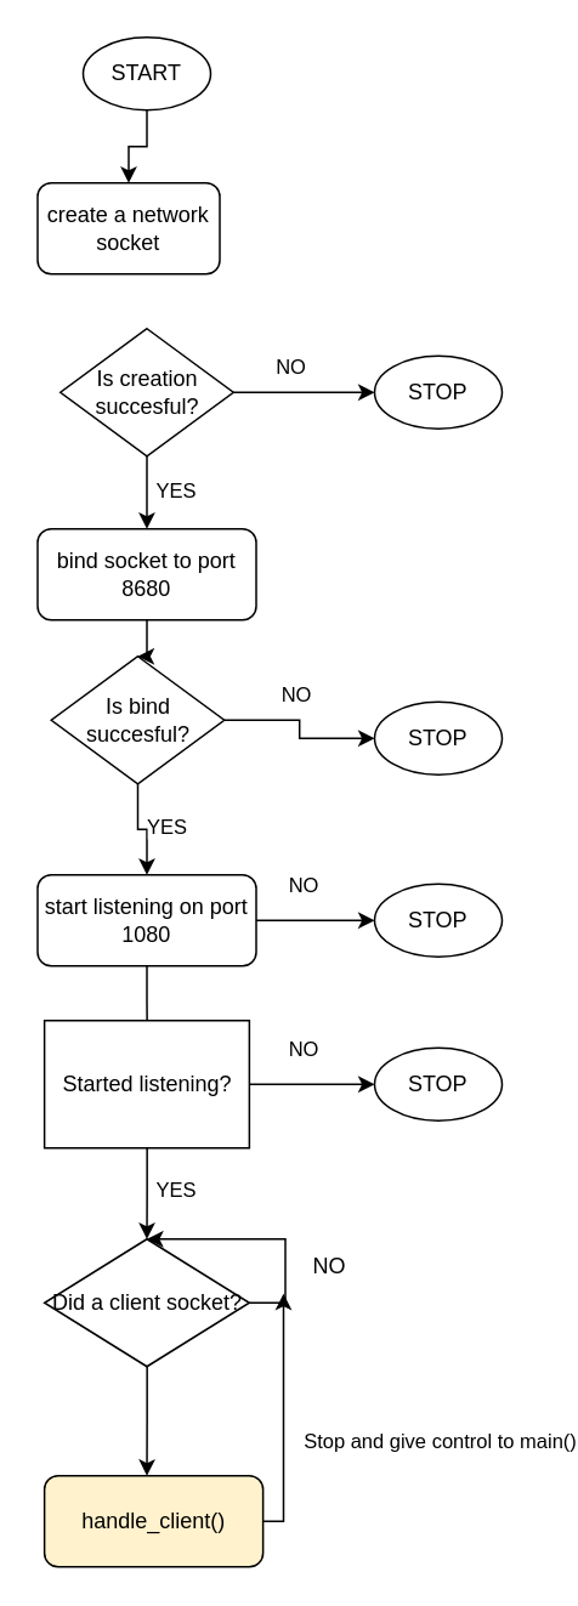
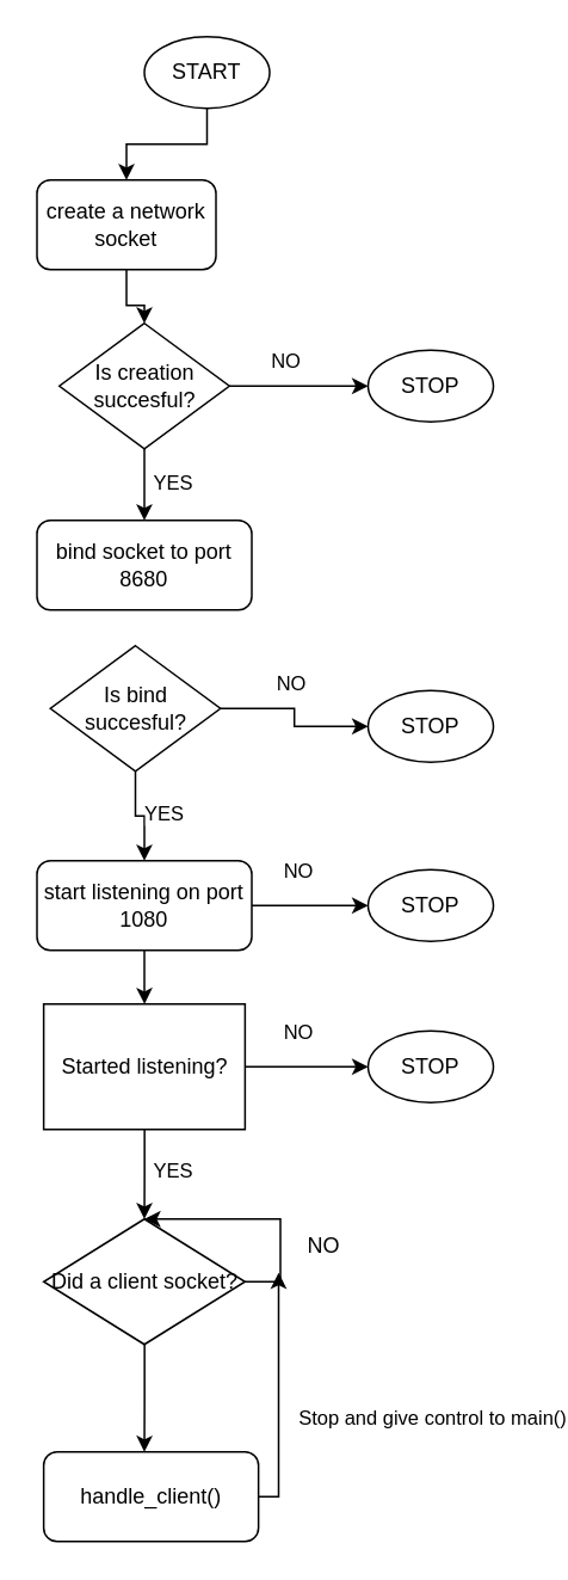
- <mxCell id="3" value="START" style="ellipse;whiteSpace=wrap;html=1;" vertex="1" parent="1"><mxGeometry x="45" y="20" width="70" height="40" as="geometry" /></mxCell>
+ <mxCell id="3" value="START" style="ellipse;whiteSpace=wrap;html=1;" vertex="1" parent="1"><mxGeometry x="80" y="20" width="70" height="40" as="geometry" /></mxCell>
+ <mxCell id="4" style="edgeStyle=orthogonalEdgeStyle;rounded=0;orthogonalLoop=1;jettySize=auto;html=1;" edge="1" parent="1" source="5" target="10"><mxGeometry relative="1" as="geometry" /></mxCell>
- <mxCell id="12" style="edgeStyle=orthogonalEdgeStyle;rounded=0;orthogonalLoop=1;jettySize=auto;html=1;" edge="1" parent="1" source="13" target="18"><mxGeometry relative="1" as="geometry" /></mxCell>
- <mxCell id="20" style="edgeStyle=orthogonalEdgeStyle;rounded=0;orthogonalLoop=1;jettySize=auto;html=1;exitX=0.5;exitY=1;exitDx=0;exitDy=0;endArrow=none;" edge="1" parent="1" source="23" target="28"><mxGeometry relative="1" as="geometry" /></mxCell>
+ <mxCell id="20" style="edgeStyle=orthogonalEdgeStyle;rounded=0;orthogonalLoop=1;jettySize=auto;html=1;exitX=0.5;exitY=1;exitDx=0;exitDy=0;" edge="1" parent="1" source="23" target="28"><mxGeometry relative="1" as="geometry" /></mxCell>
- <mxCell id="37" value="handle_client()" style="rounded=1;whiteSpace=wrap;html=1;fillColor=#fff2cc;" vertex="1" parent="1"><mxGeometry x="23.75" y="810" width="120" height="50" as="geometry" /></mxCell>
+ <mxCell id="37" value="handle_client()" style="rounded=1;whiteSpace=wrap;html=1;" vertex="1" parent="1"><mxGeometry x="23.75" y="810" width="120" height="50" as="geometry" /></mxCell>
